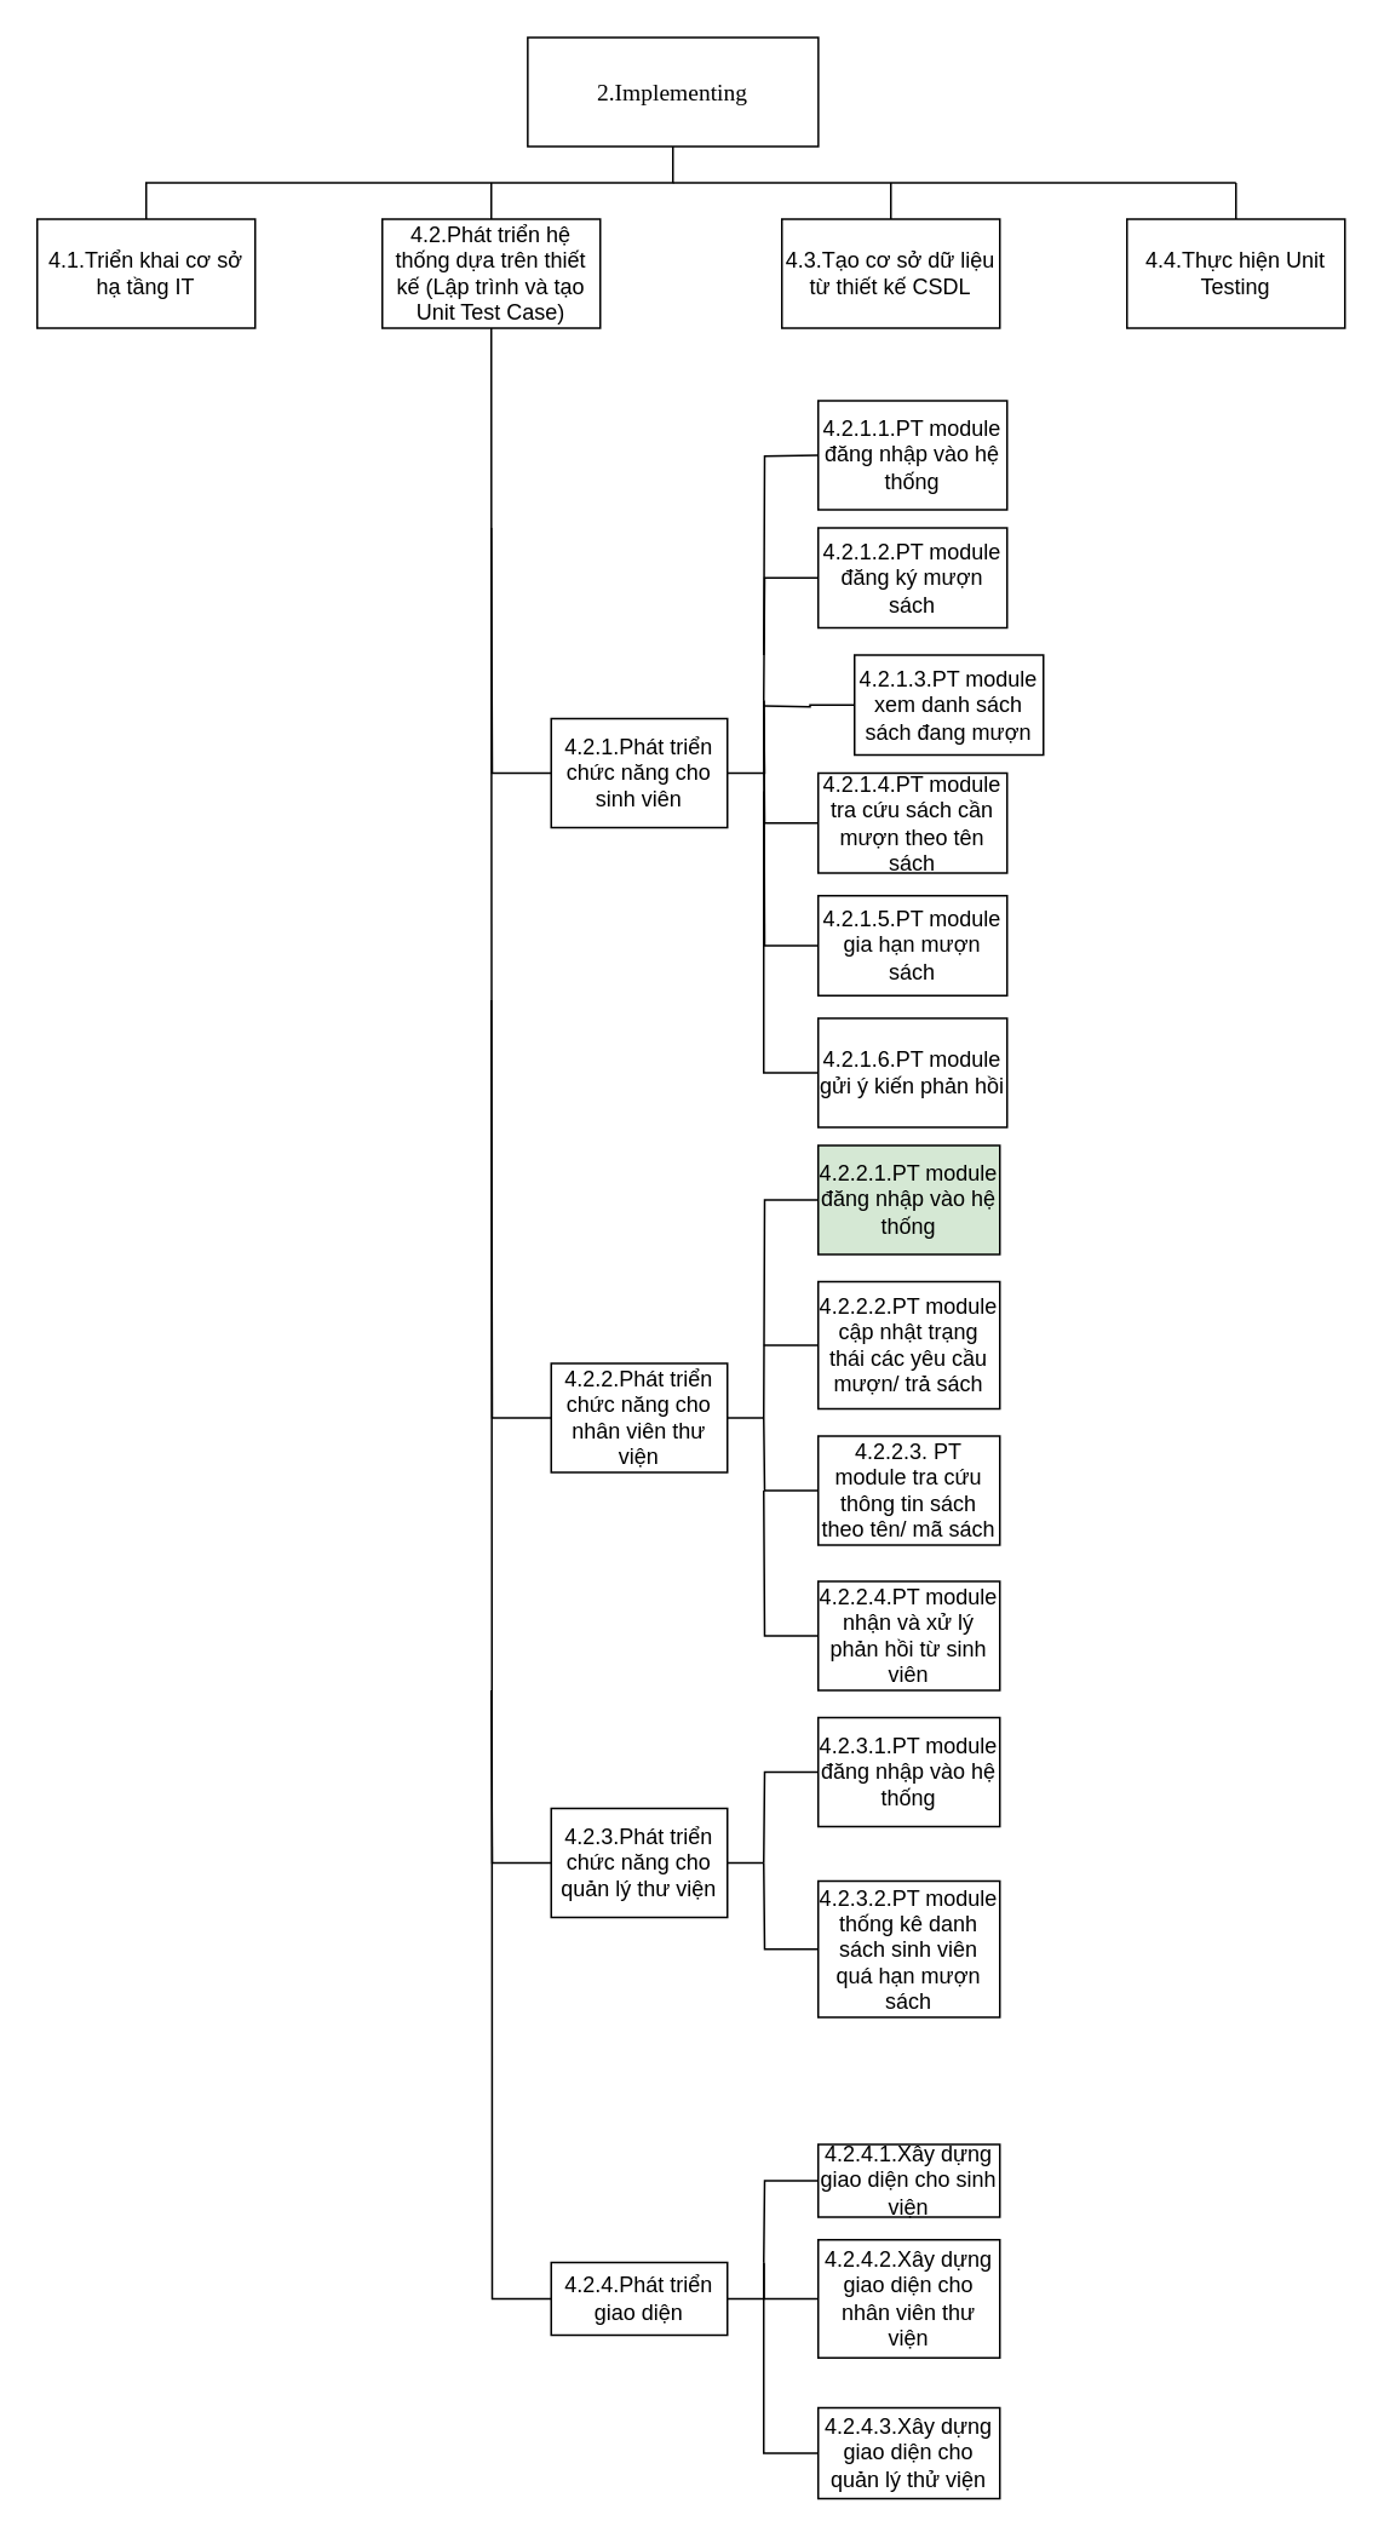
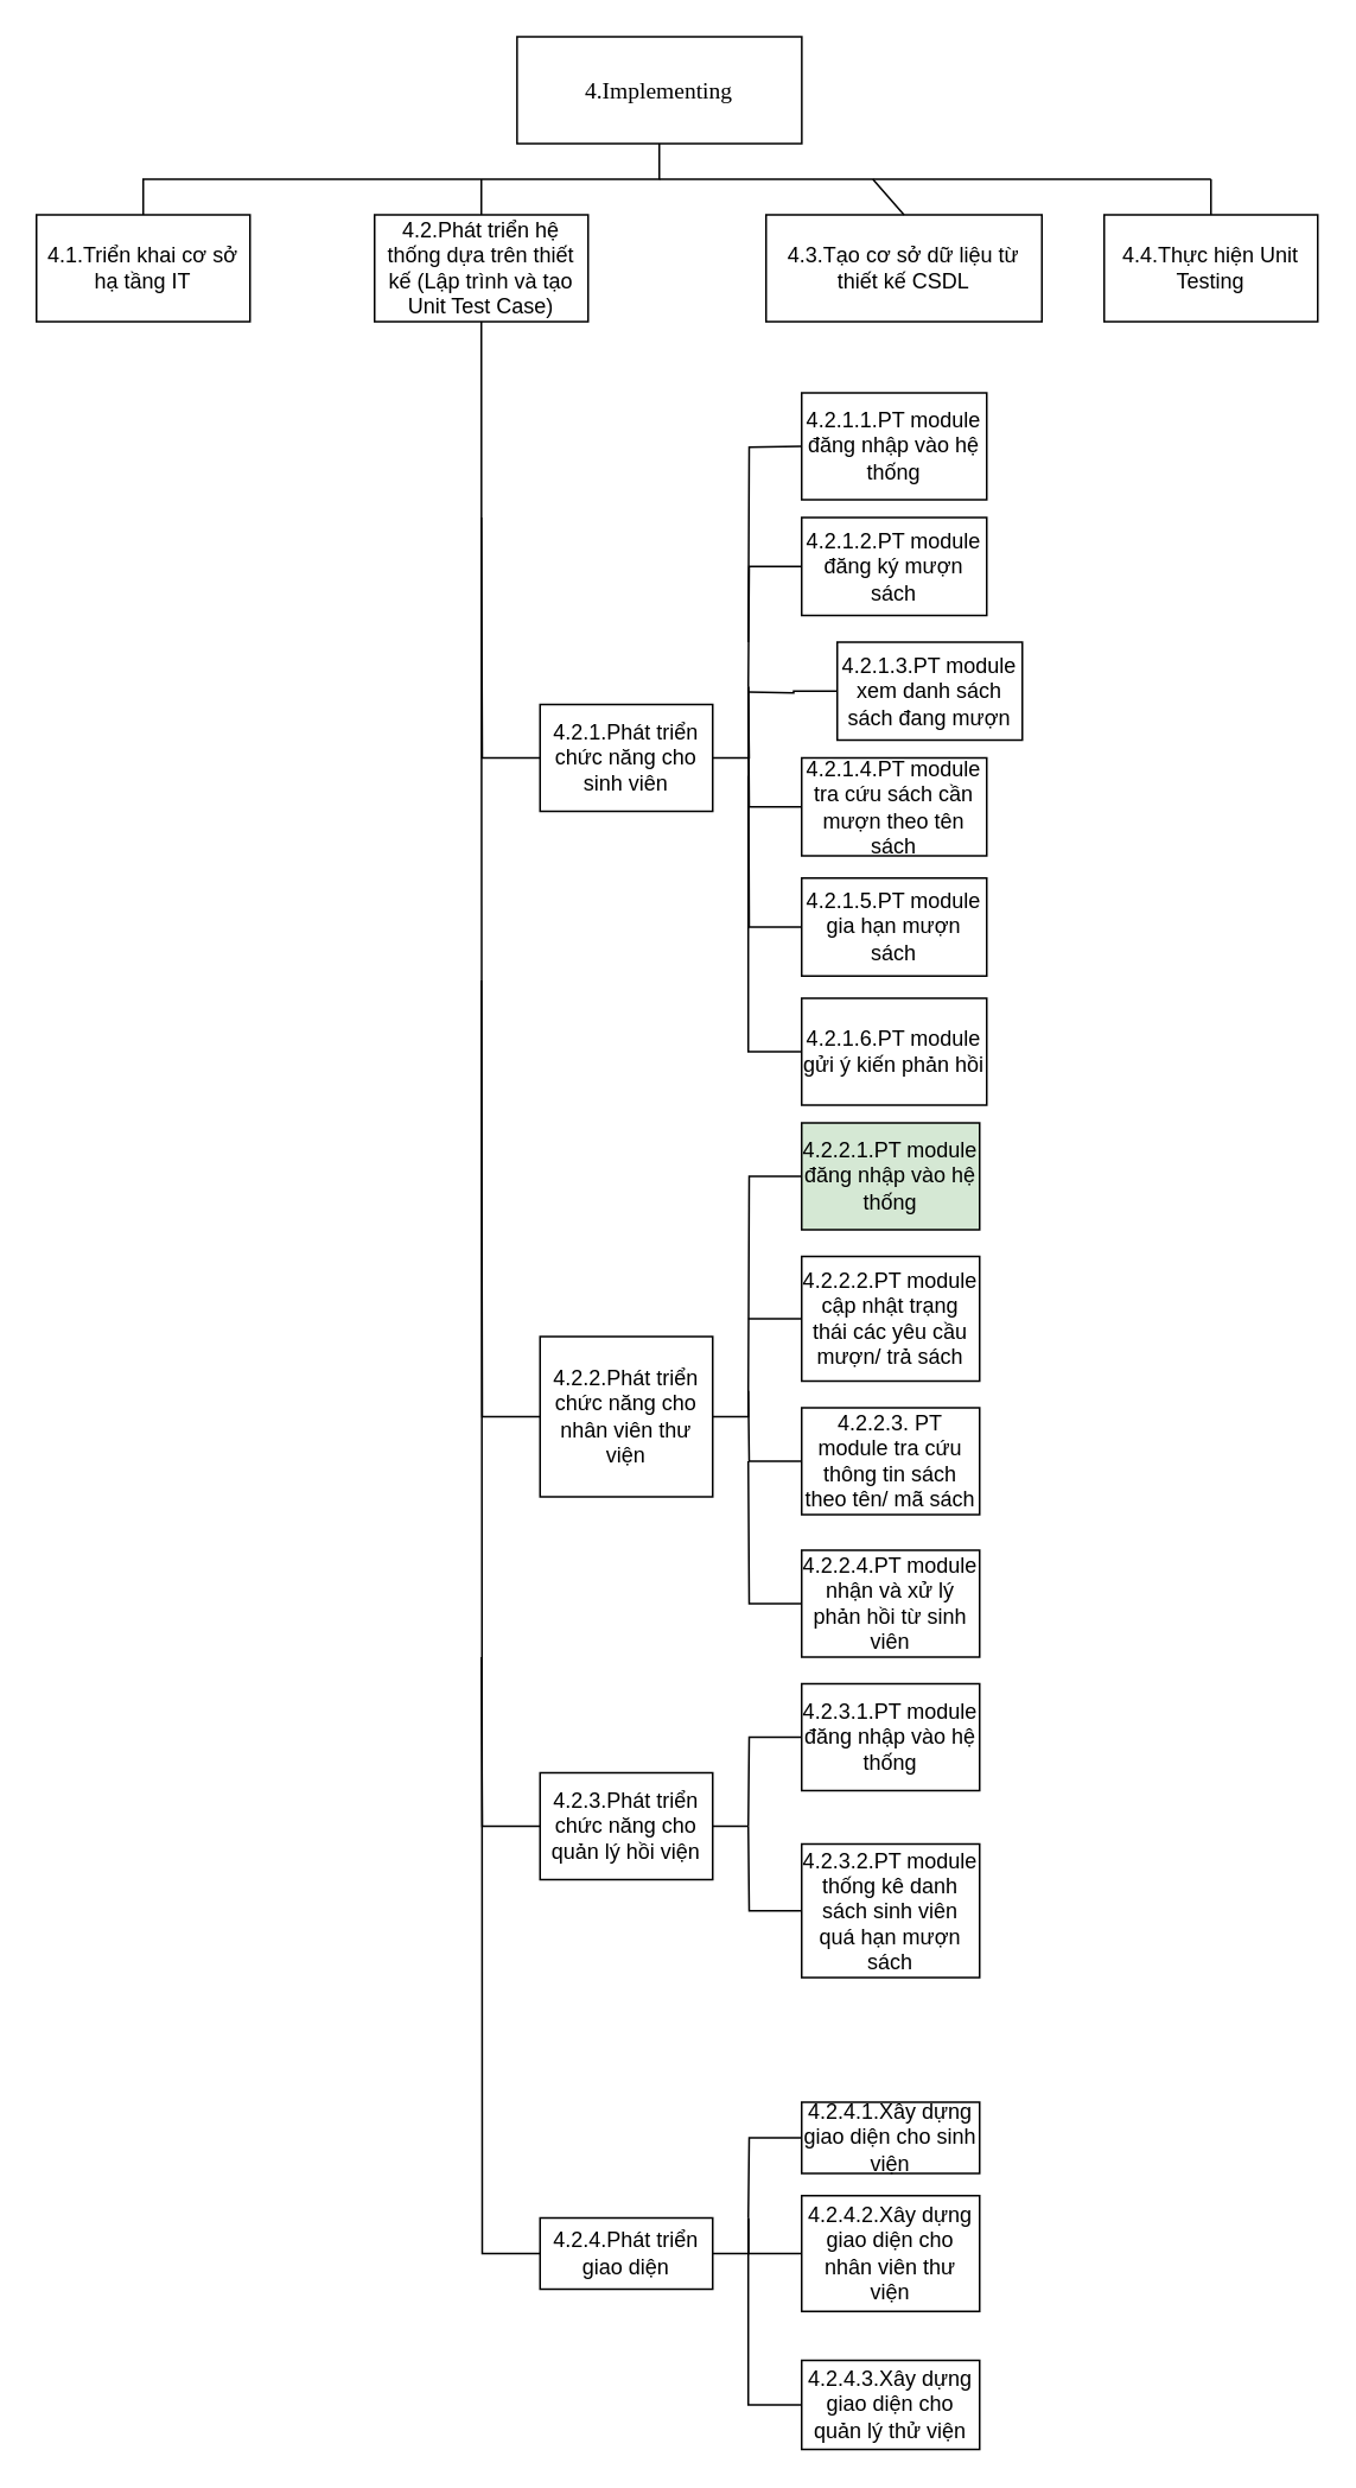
- <mxCell id="2" value="2.Implementing" style="rounded=0;whiteSpace=wrap;html=1;fontFamily=Times New Roman;fontSize=13;fontStyle=0;fontColor=#000000;" vertex="1" parent="1"><mxGeometry x="290.071" y="20" width="160" height="60" as="geometry" /></mxCell>
+ <mxCell id="2" value="4.Implementing" style="rounded=0;whiteSpace=wrap;html=1;fontFamily=Times New Roman;fontSize=13;fontStyle=0;fontColor=#000000;" vertex="1" parent="1"><mxGeometry x="290.071" y="20" width="160" height="60" as="geometry" /></mxCell>
- <mxCell id="7" value="4.3.Tạo cơ sở dữ liệu từ thiết kế CSDL" style="rounded=0;whiteSpace=wrap;html=1;" vertex="1" parent="1"><mxGeometry x="430" y="120" width="120" height="60" as="geometry" /></mxCell>
+ <mxCell id="7" value="4.3.Tạo cơ sở dữ liệu từ thiết kế CSDL" style="rounded=0;whiteSpace=wrap;html=1;" vertex="1" parent="1"><mxGeometry x="430" y="120" width="155" height="60" as="geometry" /></mxCell>
- <mxCell id="20" value="4.2.2.Phát triển chức năng cho nhân viên thư viện" style="rounded=0;whiteSpace=wrap;html=1;" vertex="1" parent="1"><mxGeometry x="303" y="750" width="97" height="60" as="geometry" /></mxCell>
+ <mxCell id="20" value="4.2.2.Phát triển chức năng cho nhân viên thư viện" style="rounded=0;whiteSpace=wrap;html=1;" vertex="1" parent="1"><mxGeometry x="303" y="750" width="97" height="90" as="geometry" /></mxCell>
- <mxCell id="43" value="4.2.3.Phát triển chức năng cho quản lý thư viện" style="rounded=0;whiteSpace=wrap;html=1;" vertex="1" parent="1"><mxGeometry x="303" y="995" width="97" height="60" as="geometry" /></mxCell>
+ <mxCell id="43" value="4.2.3.Phát triển chức năng cho quản lý hồi viện" style="rounded=0;whiteSpace=wrap;html=1;" vertex="1" parent="1"><mxGeometry x="303" y="995" width="97" height="60" as="geometry" /></mxCell>
